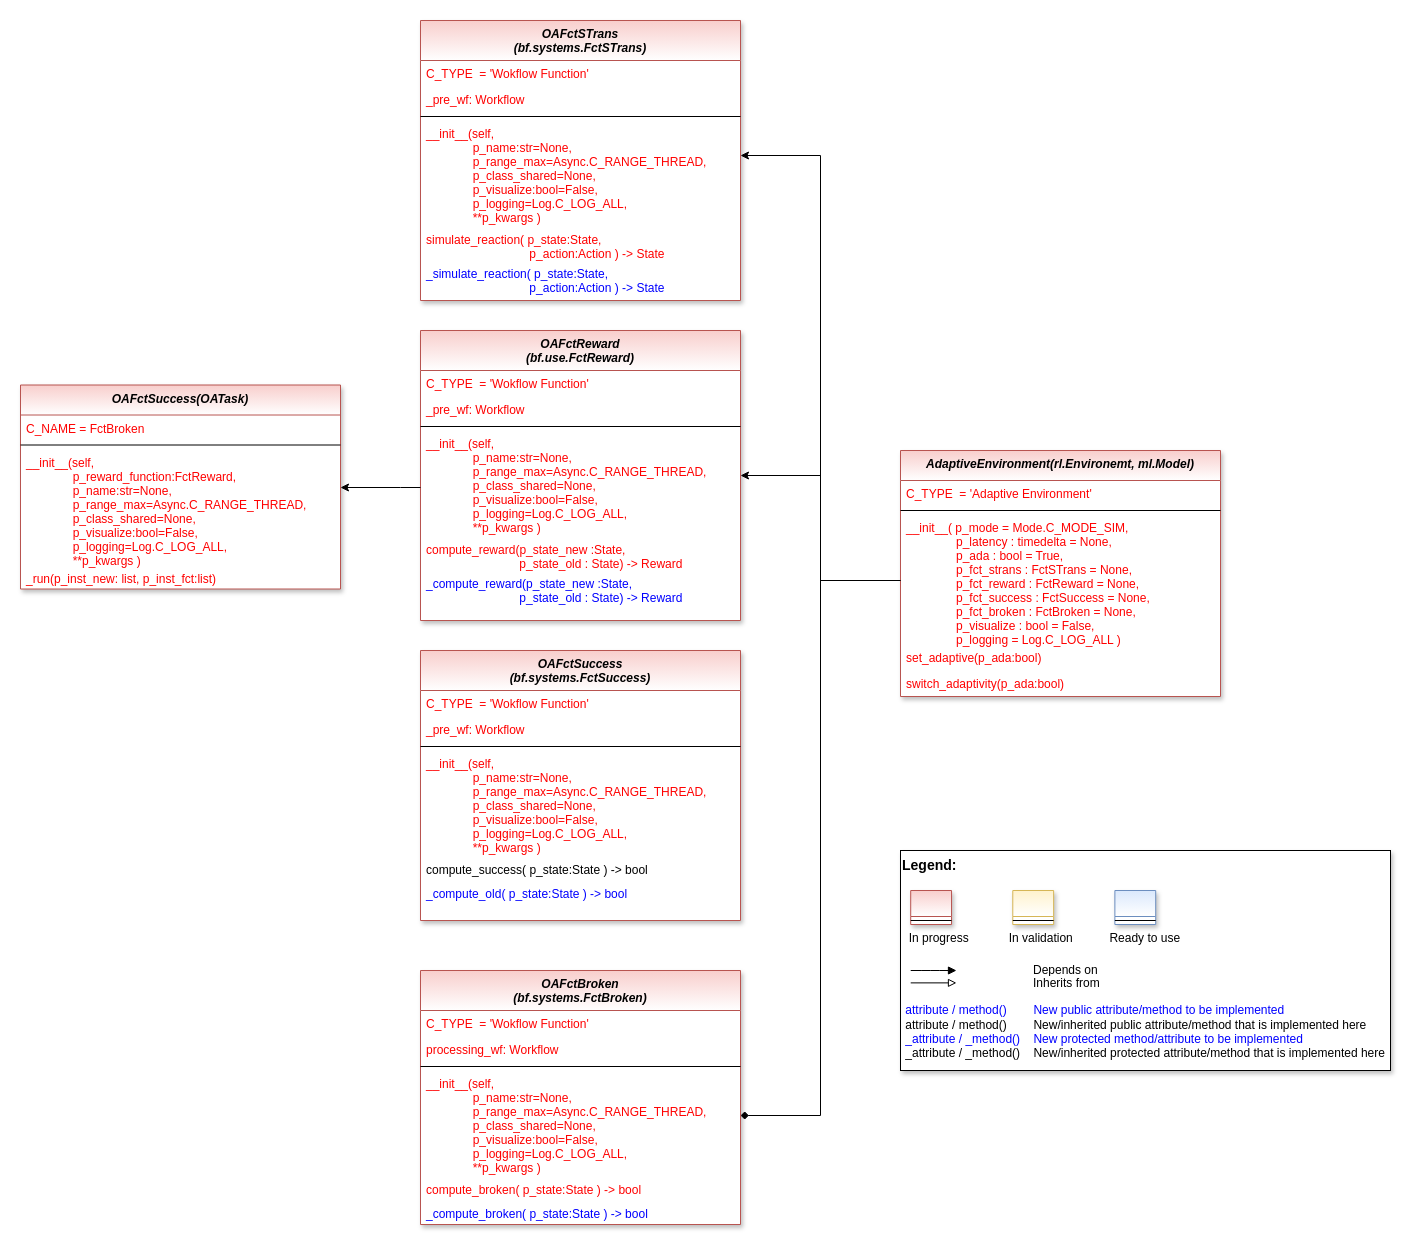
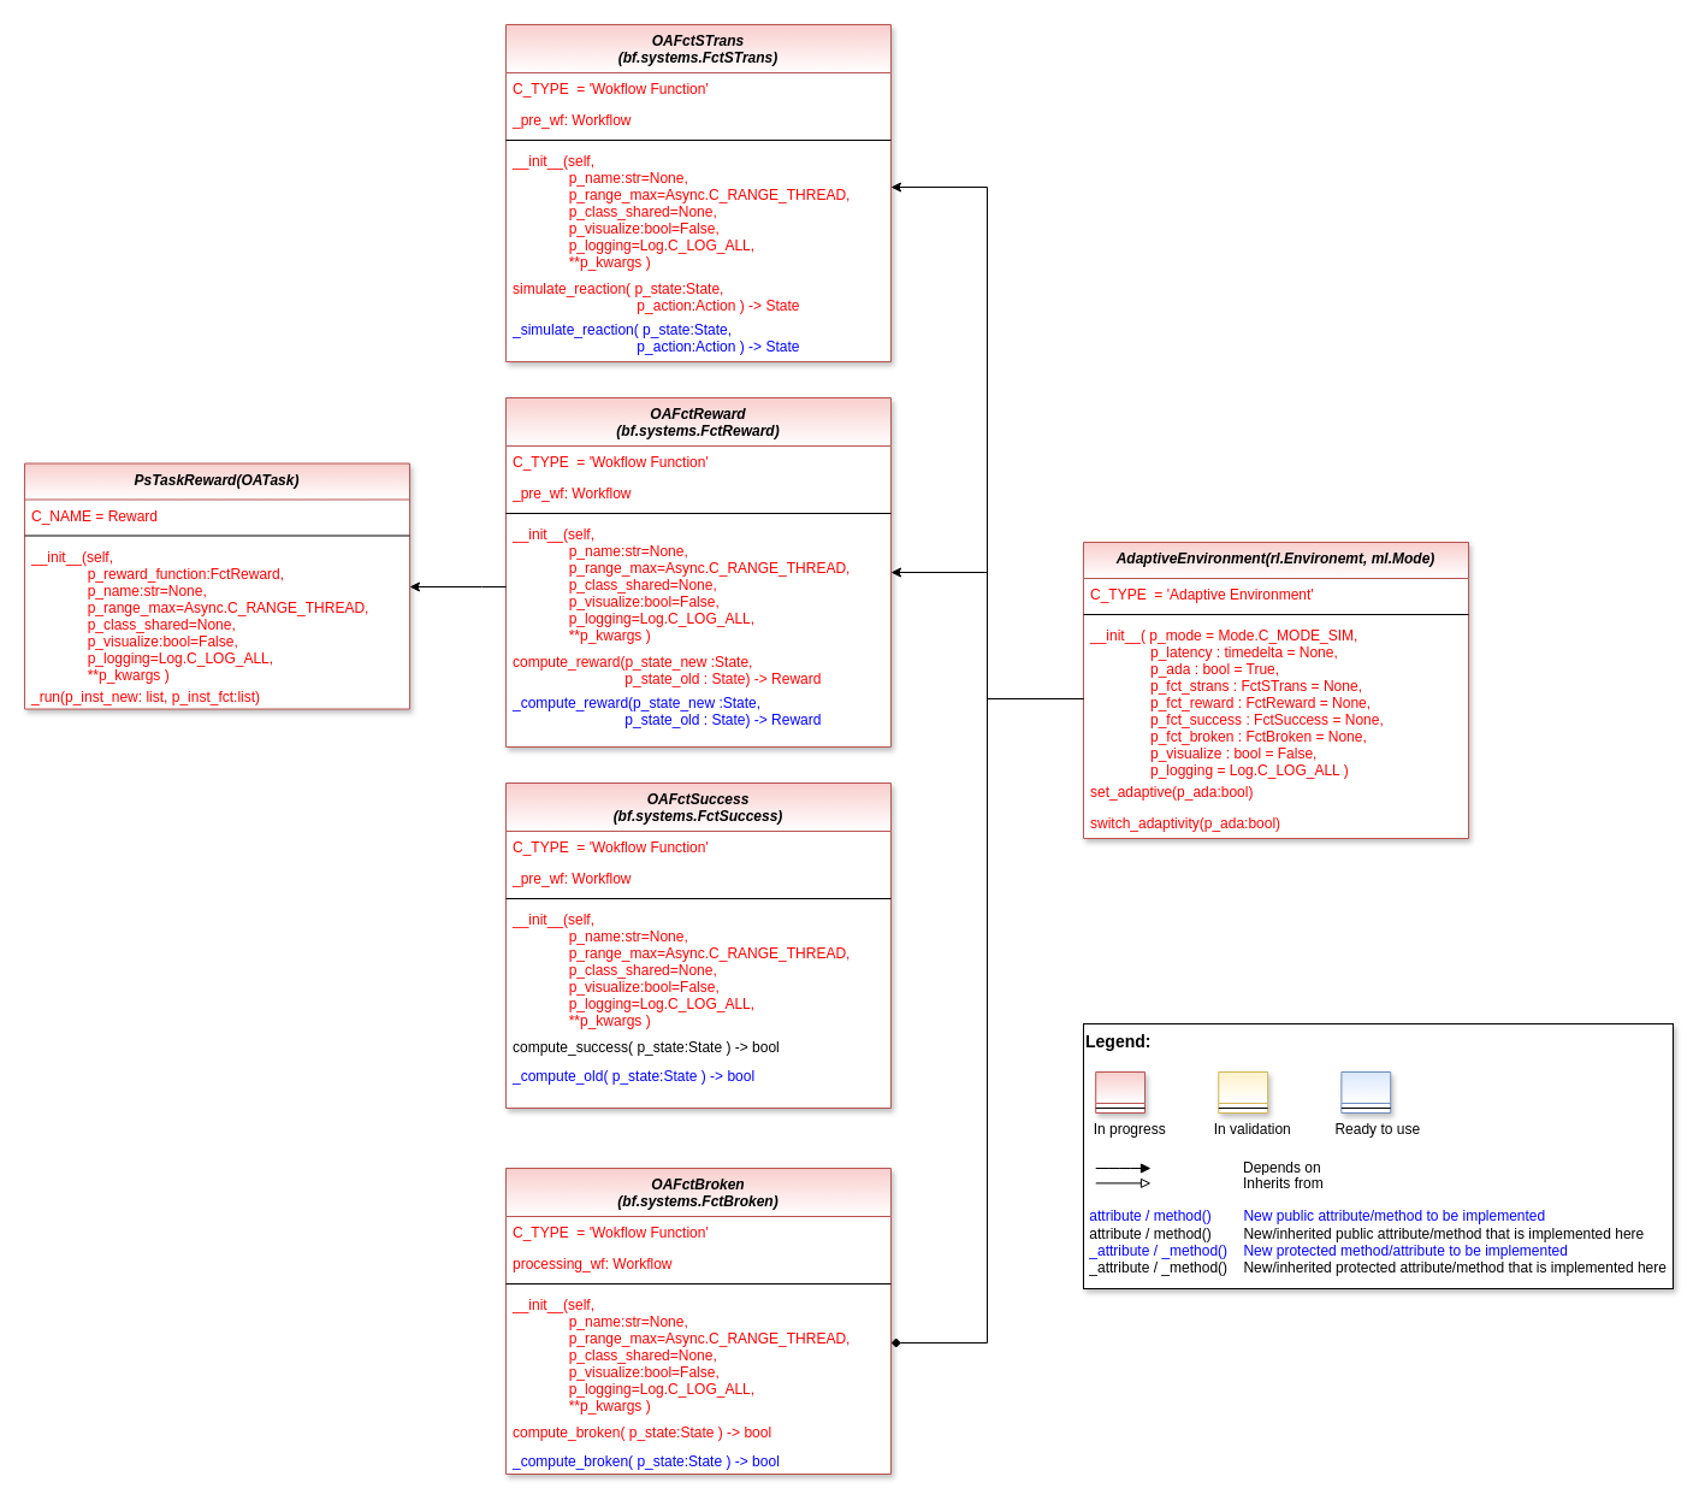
- <mxCell id="12" value="OAFctReward&#10;(bf.use.FctReward)" style="swimlane;fontStyle=3;align=center;verticalAlign=top;childLayout=stackLayout;horizontal=1;startSize=40;horizontalStack=0;resizeParent=1;resizeLast=0;collapsible=1;marginBottom=0;rounded=0;shadow=1;strokeWidth=1;fillColor=#f8cecc;strokeColor=#b85450;swimlaneFillColor=#ffffff;gradientColor=#FFFFFF;" vertex="1" parent="1"><mxGeometry x="420" y="330" width="320" height="290" as="geometry"><mxRectangle x="230" y="140" width="160" height="26" as="alternateBounds" /></mxGeometry></mxCell>
+ <mxCell id="12" value="OAFctReward&#10;(bf.systems.FctReward)" style="swimlane;fontStyle=3;align=center;verticalAlign=top;childLayout=stackLayout;horizontal=1;startSize=40;horizontalStack=0;resizeParent=1;resizeLast=0;collapsible=1;marginBottom=0;rounded=0;shadow=1;strokeWidth=1;fillColor=#f8cecc;strokeColor=#b85450;swimlaneFillColor=#ffffff;gradientColor=#FFFFFF;" vertex="1" parent="1"><mxGeometry x="420" y="330" width="320" height="290" as="geometry"><mxRectangle x="230" y="140" width="160" height="26" as="alternateBounds" /></mxGeometry></mxCell>
- <mxCell id="49" value="OAFctSuccess(OATask)" style="swimlane;fontStyle=3;align=center;verticalAlign=top;childLayout=stackLayout;horizontal=1;startSize=30;horizontalStack=0;resizeParent=1;resizeLast=0;collapsible=1;marginBottom=0;rounded=0;shadow=1;strokeWidth=1;fillColor=#f8cecc;strokeColor=#b85450;swimlaneFillColor=#ffffff;gradientColor=#FFFFFF;" vertex="1" parent="1"><mxGeometry x="20" y="384.5" width="320" height="204" as="geometry"><mxRectangle x="230" y="140" width="160" height="26" as="alternateBounds" /></mxGeometry></mxCell>
+ <mxCell id="49" value="PsTaskReward(OATask)" style="swimlane;fontStyle=3;align=center;verticalAlign=top;childLayout=stackLayout;horizontal=1;startSize=30;horizontalStack=0;resizeParent=1;resizeLast=0;collapsible=1;marginBottom=0;rounded=0;shadow=1;strokeWidth=1;fillColor=#f8cecc;strokeColor=#b85450;swimlaneFillColor=#ffffff;gradientColor=#FFFFFF;" vertex="1" parent="1"><mxGeometry x="20" y="384.5" width="320" height="204" as="geometry"><mxRectangle x="230" y="140" width="160" height="26" as="alternateBounds" /></mxGeometry></mxCell>
- <mxCell id="50" value="C_NAME = FctBroken" style="text;align=left;verticalAlign=top;spacingLeft=4;spacingRight=4;overflow=hidden;rotatable=0;points=[[0,0.5],[1,0.5]];portConstraint=eastwest;fontColor=#FF0000;" vertex="1" parent="49"><mxGeometry y="30" width="320" height="26" as="geometry" /></mxCell>
+ <mxCell id="50" value="C_NAME = Reward" style="text;align=left;verticalAlign=top;spacingLeft=4;spacingRight=4;overflow=hidden;rotatable=0;points=[[0,0.5],[1,0.5]];portConstraint=eastwest;fontColor=#FF0000;" vertex="1" parent="49"><mxGeometry y="30" width="320" height="26" as="geometry" /></mxCell>
- <mxCell id="34" value="AdaptiveEnvironment(rl.Environemt, ml.Model)" style="swimlane;fontStyle=3;align=center;verticalAlign=top;childLayout=stackLayout;horizontal=1;startSize=30;horizontalStack=0;resizeParent=1;resizeLast=0;collapsible=1;marginBottom=0;rounded=0;shadow=1;strokeWidth=1;fillColor=#f8cecc;strokeColor=#b85450;swimlaneFillColor=#ffffff;gradientColor=#FFFFFF;swimlaneLine=1;" vertex="1" parent="1"><mxGeometry x="900" y="450" width="320" height="246" as="geometry"><mxRectangle x="230" y="140" width="160" height="26" as="alternateBounds" /></mxGeometry></mxCell>
+ <mxCell id="34" value="AdaptiveEnvironment(rl.Environemt, ml.Mode)" style="swimlane;fontStyle=3;align=center;verticalAlign=top;childLayout=stackLayout;horizontal=1;startSize=30;horizontalStack=0;resizeParent=1;resizeLast=0;collapsible=1;marginBottom=0;rounded=0;shadow=1;strokeWidth=1;fillColor=#f8cecc;strokeColor=#b85450;swimlaneFillColor=#ffffff;gradientColor=#FFFFFF;swimlaneLine=1;" vertex="1" parent="1"><mxGeometry x="900" y="450" width="320" height="246" as="geometry"><mxRectangle x="230" y="140" width="160" height="26" as="alternateBounds" /></mxGeometry></mxCell>
